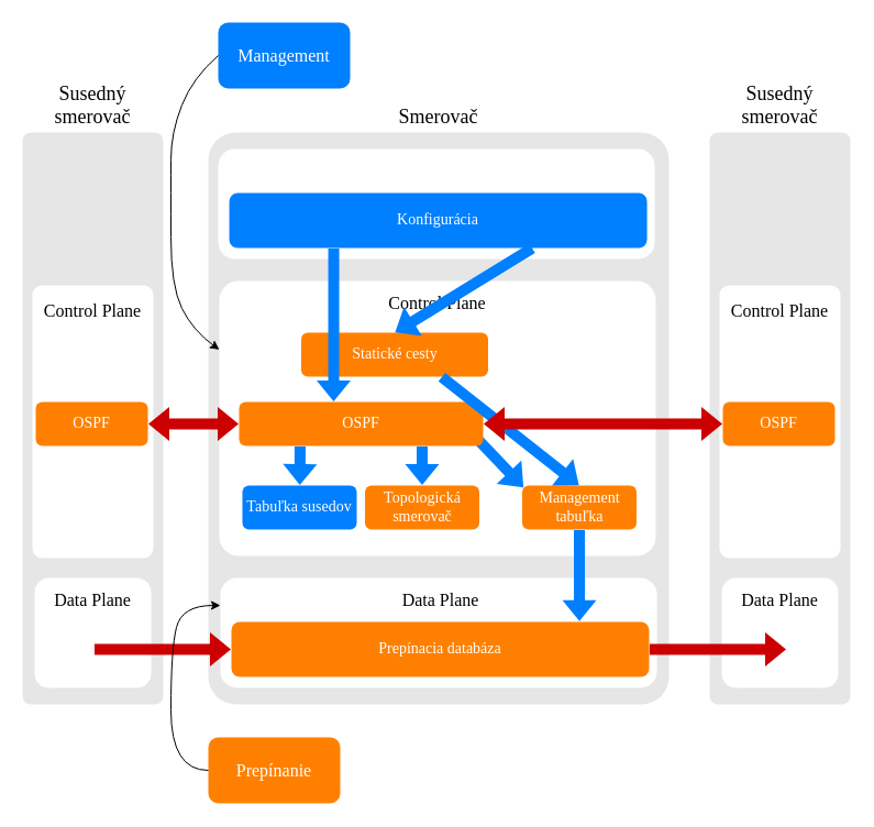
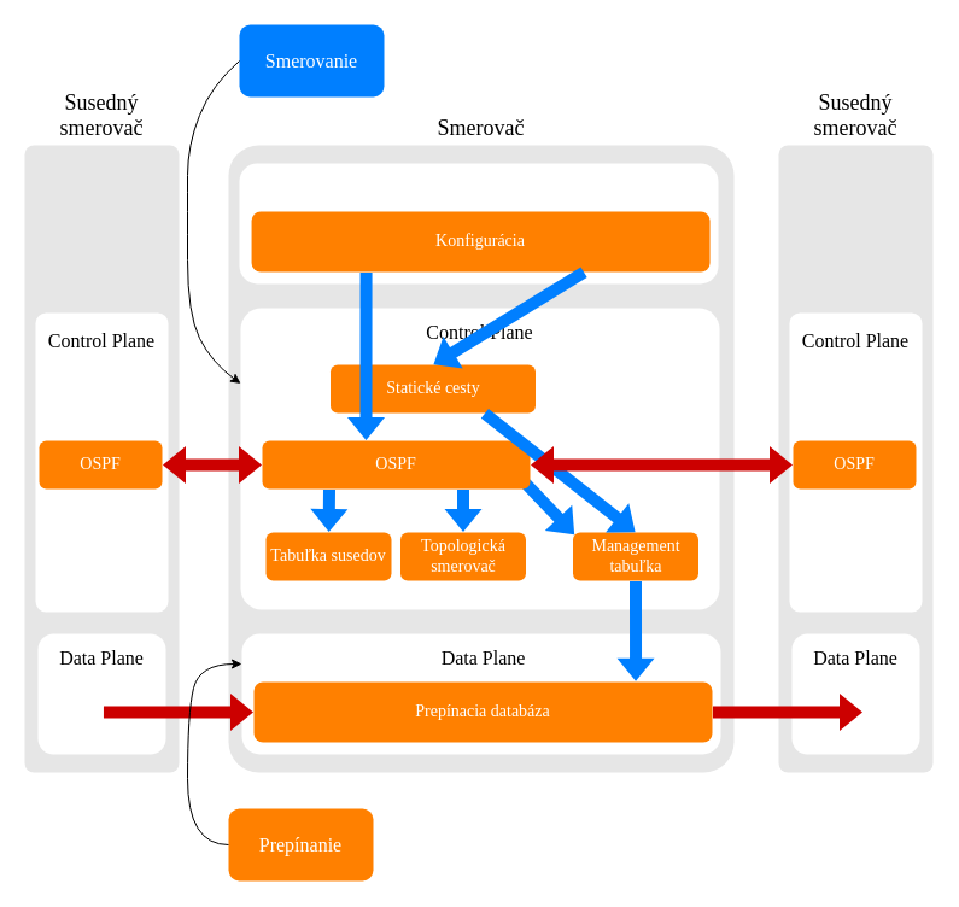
- <mxCell id="38" value="&lt;font color=&quot;#ffffff&quot;&gt;Management&lt;/font&gt;" style="rounded=1;whiteSpace=wrap;html=1;fillColor=#007FFF;fontSize=16;fontColor=#000000;strokeColor=none;labelBackgroundColor=none;endArrow=classic;fontFamily=Vafle VUT;" parent="1" vertex="1"><mxGeometry x="198" y="20" width="120" height="60" as="geometry" /></mxCell>
+ <mxCell id="38" value="&lt;font color=&quot;#ffffff&quot;&gt;Smerovanie&lt;/font&gt;" style="rounded=1;whiteSpace=wrap;html=1;fillColor=#007FFF;fontSize=16;fontColor=#000000;strokeColor=none;labelBackgroundColor=none;endArrow=classic;fontFamily=Vafle VUT;" parent="1" vertex="1"><mxGeometry x="198" y="20" width="120" height="60" as="geometry" /></mxCell>
- <mxCell id="15" value="Konfigurácia" style="rounded=1;whiteSpace=wrap;html=1;fontSize=14;strokeColor=none;fillColor=#007fff;fontColor=#FFFFFF;fontFamily=Vafle VUT;" parent="1" vertex="1"><mxGeometry x="208.067" y="175" width="380" height="50" as="geometry" /></mxCell>
+ <mxCell id="15" value="Konfigurácia" style="rounded=1;whiteSpace=wrap;html=1;fontSize=14;strokeColor=none;fillColor=#FF8000;fontColor=#FFFFFF;fontFamily=Vafle VUT;" parent="1" vertex="1"><mxGeometry x="208.067" y="175" width="380" height="50" as="geometry" /></mxCell>
- <mxCell id="6" value="Tabuľka susedov" style="rounded=1;whiteSpace=wrap;html=1;fontSize=14;fontColor=#FFFFFF;strokeColor=none;fillColor=#007fff;fontFamily=Vafle VUT;" parent="1" vertex="1"><mxGeometry x="220" y="441" width="104" height="40" as="geometry" /></mxCell>
+ <mxCell id="6" value="Tabuľka susedov" style="rounded=1;whiteSpace=wrap;html=1;fontSize=14;fontColor=#FFFFFF;strokeColor=none;fillColor=#FF8000;fontFamily=Vafle VUT;" parent="1" vertex="1"><mxGeometry x="220" y="441" width="104" height="40" as="geometry" /></mxCell>
